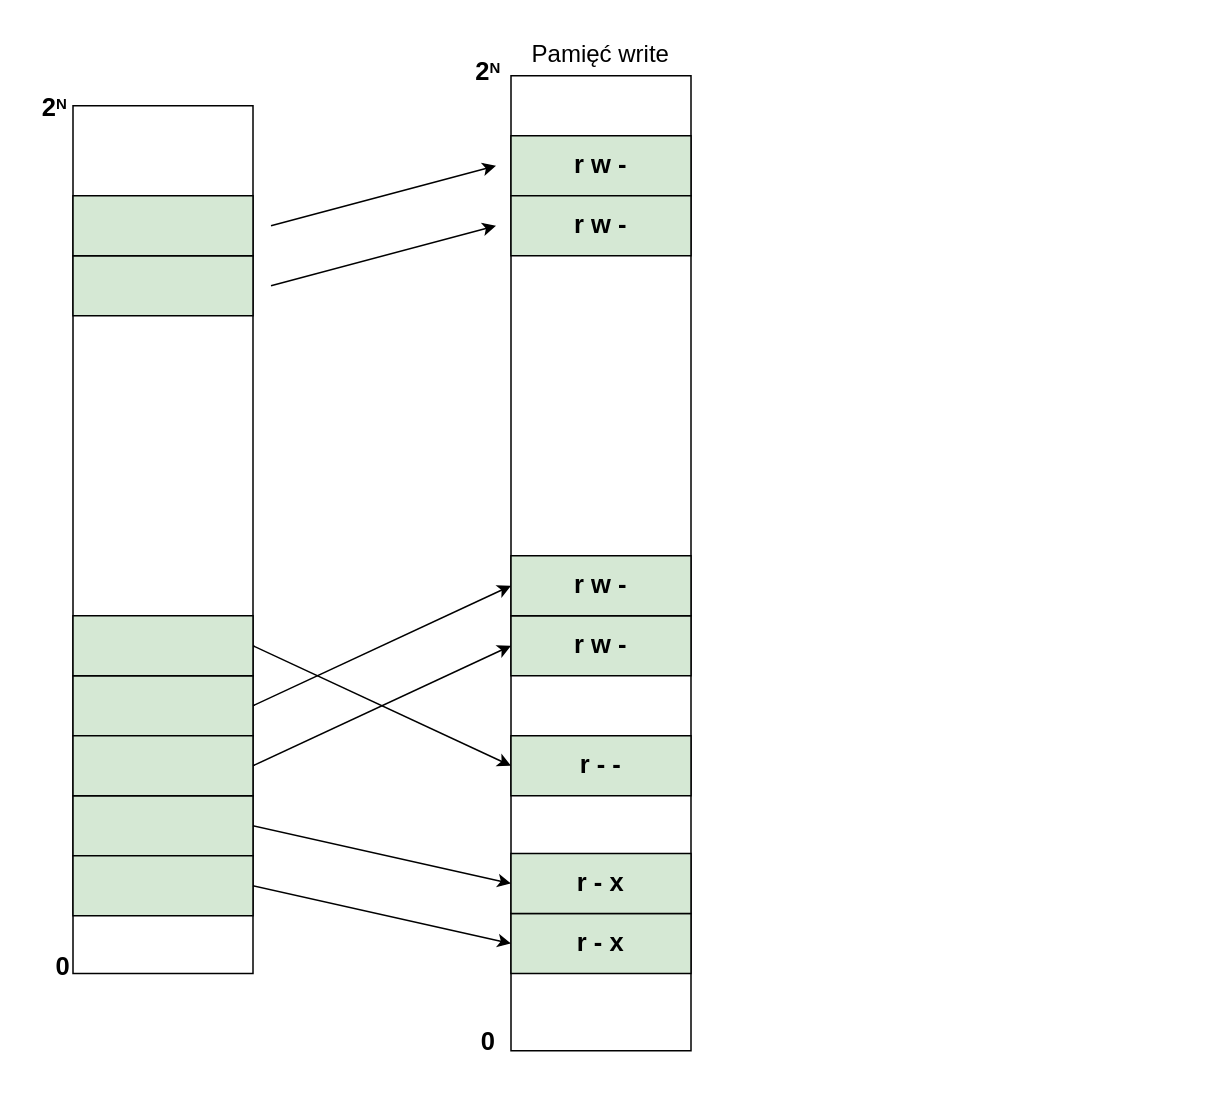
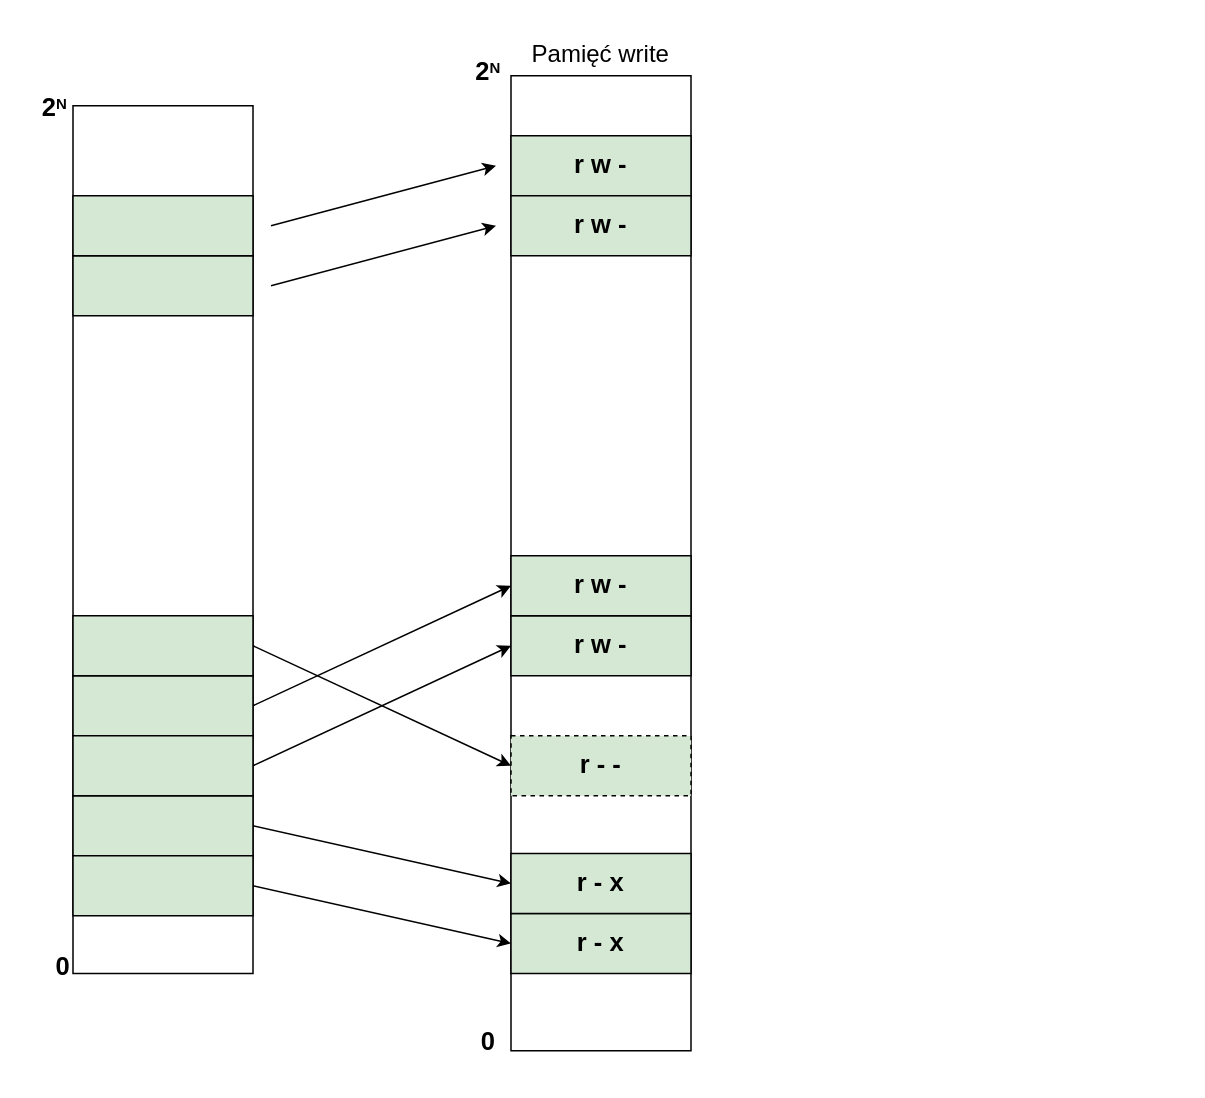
- <mxCell id="17" value="&lt;span style=&quot;font-size: 17px;&quot;&gt;&lt;b&gt;r - -&lt;/b&gt;&lt;/span&gt;" style="rounded=0;whiteSpace=wrap;html=1;fillColor=#D5E8D4;strokeWidth=1;" parent="1" vertex="1"><mxGeometry x="340" y="490" width="120" height="40" as="geometry" /></mxCell>
+ <mxCell id="17" value="&lt;span style=&quot;font-size: 17px;&quot;&gt;&lt;b&gt;r - -&lt;/b&gt;&lt;/span&gt;" style="rounded=0;whiteSpace=wrap;html=1;fillColor=#D5E8D4;strokeWidth=1;dashed=1;" parent="1" vertex="1"><mxGeometry x="340" y="490" width="120" height="40" as="geometry" /></mxCell>
